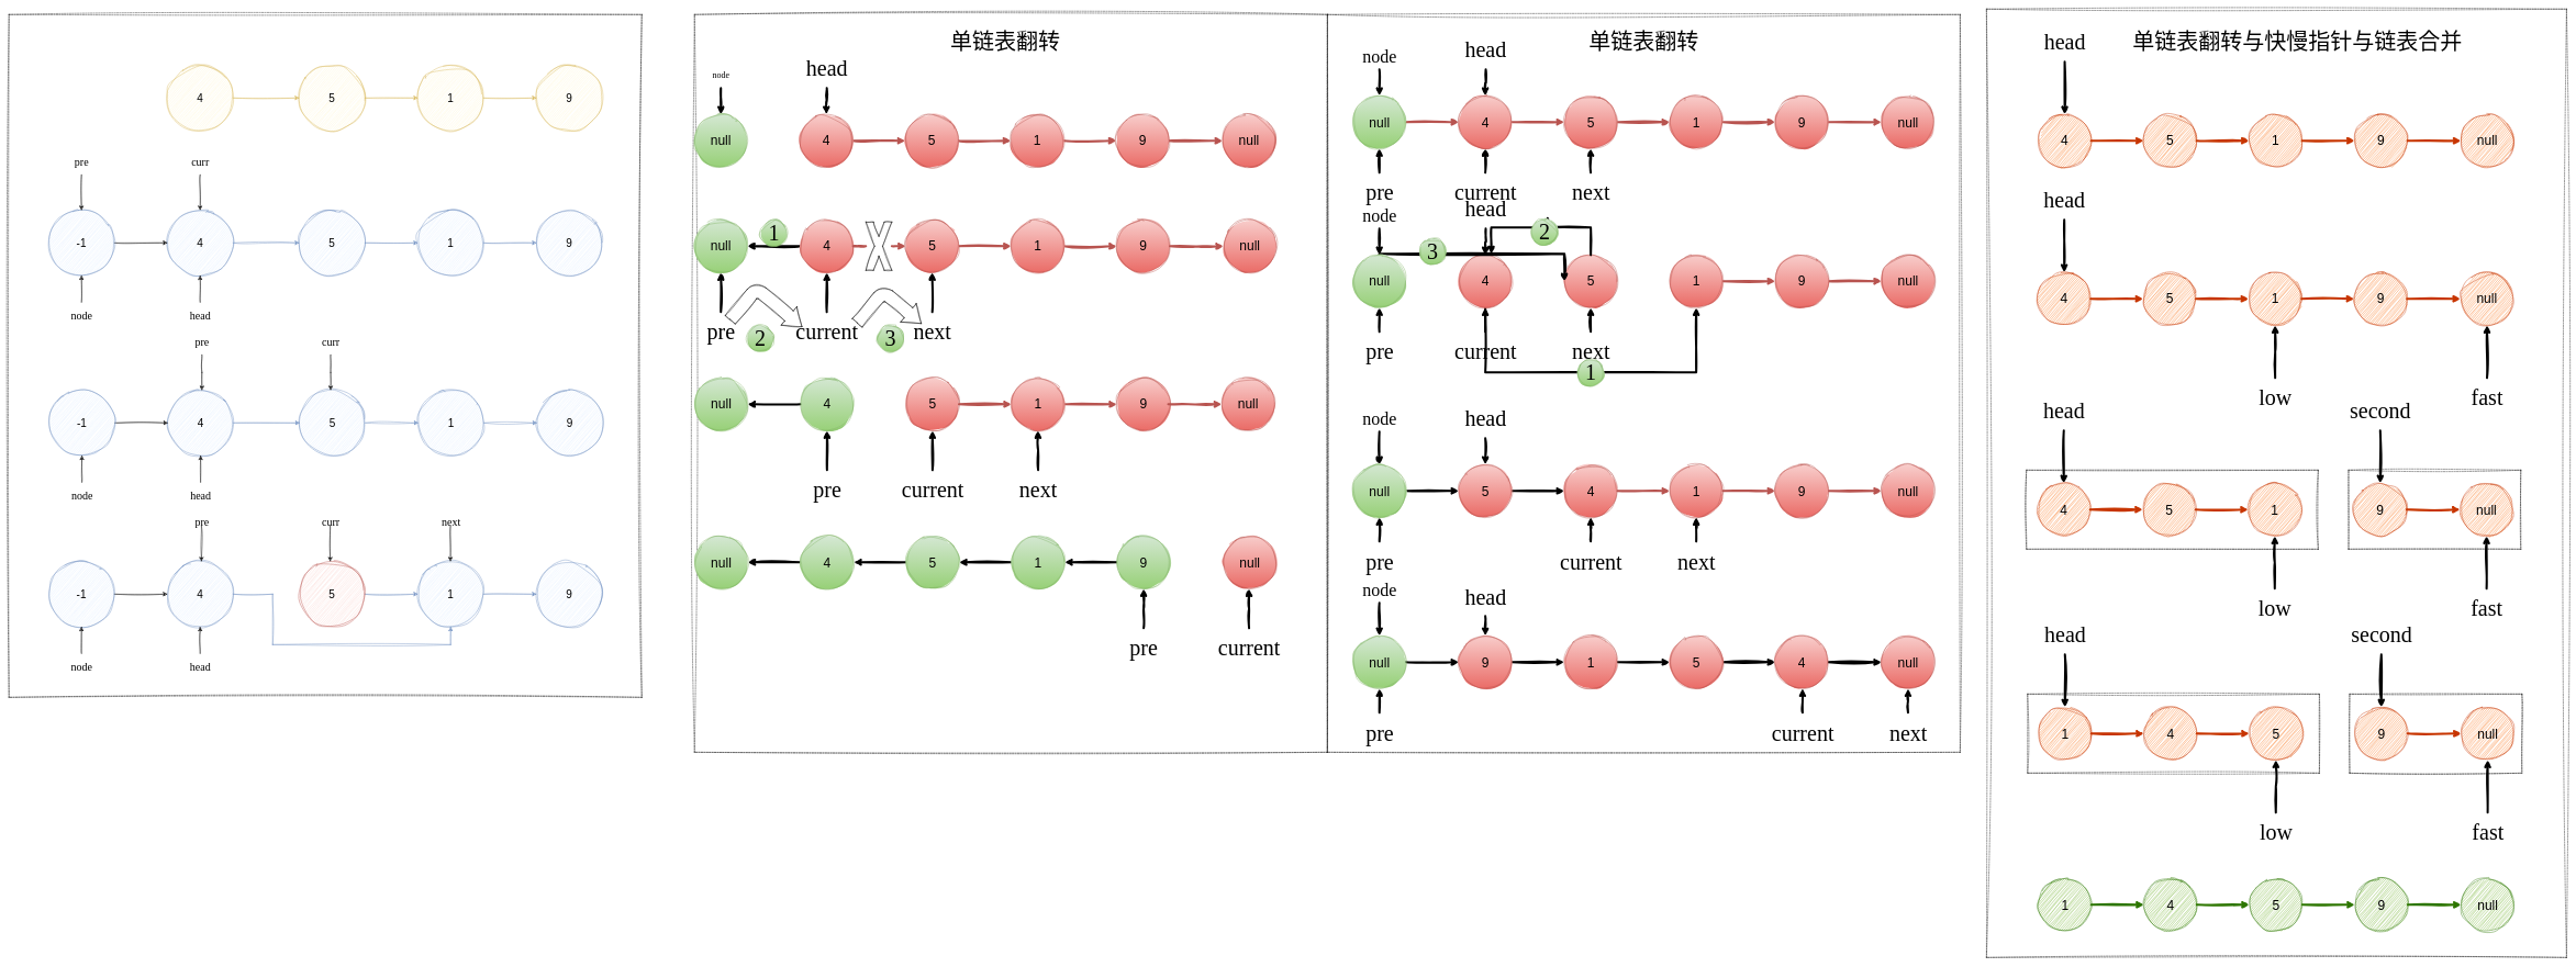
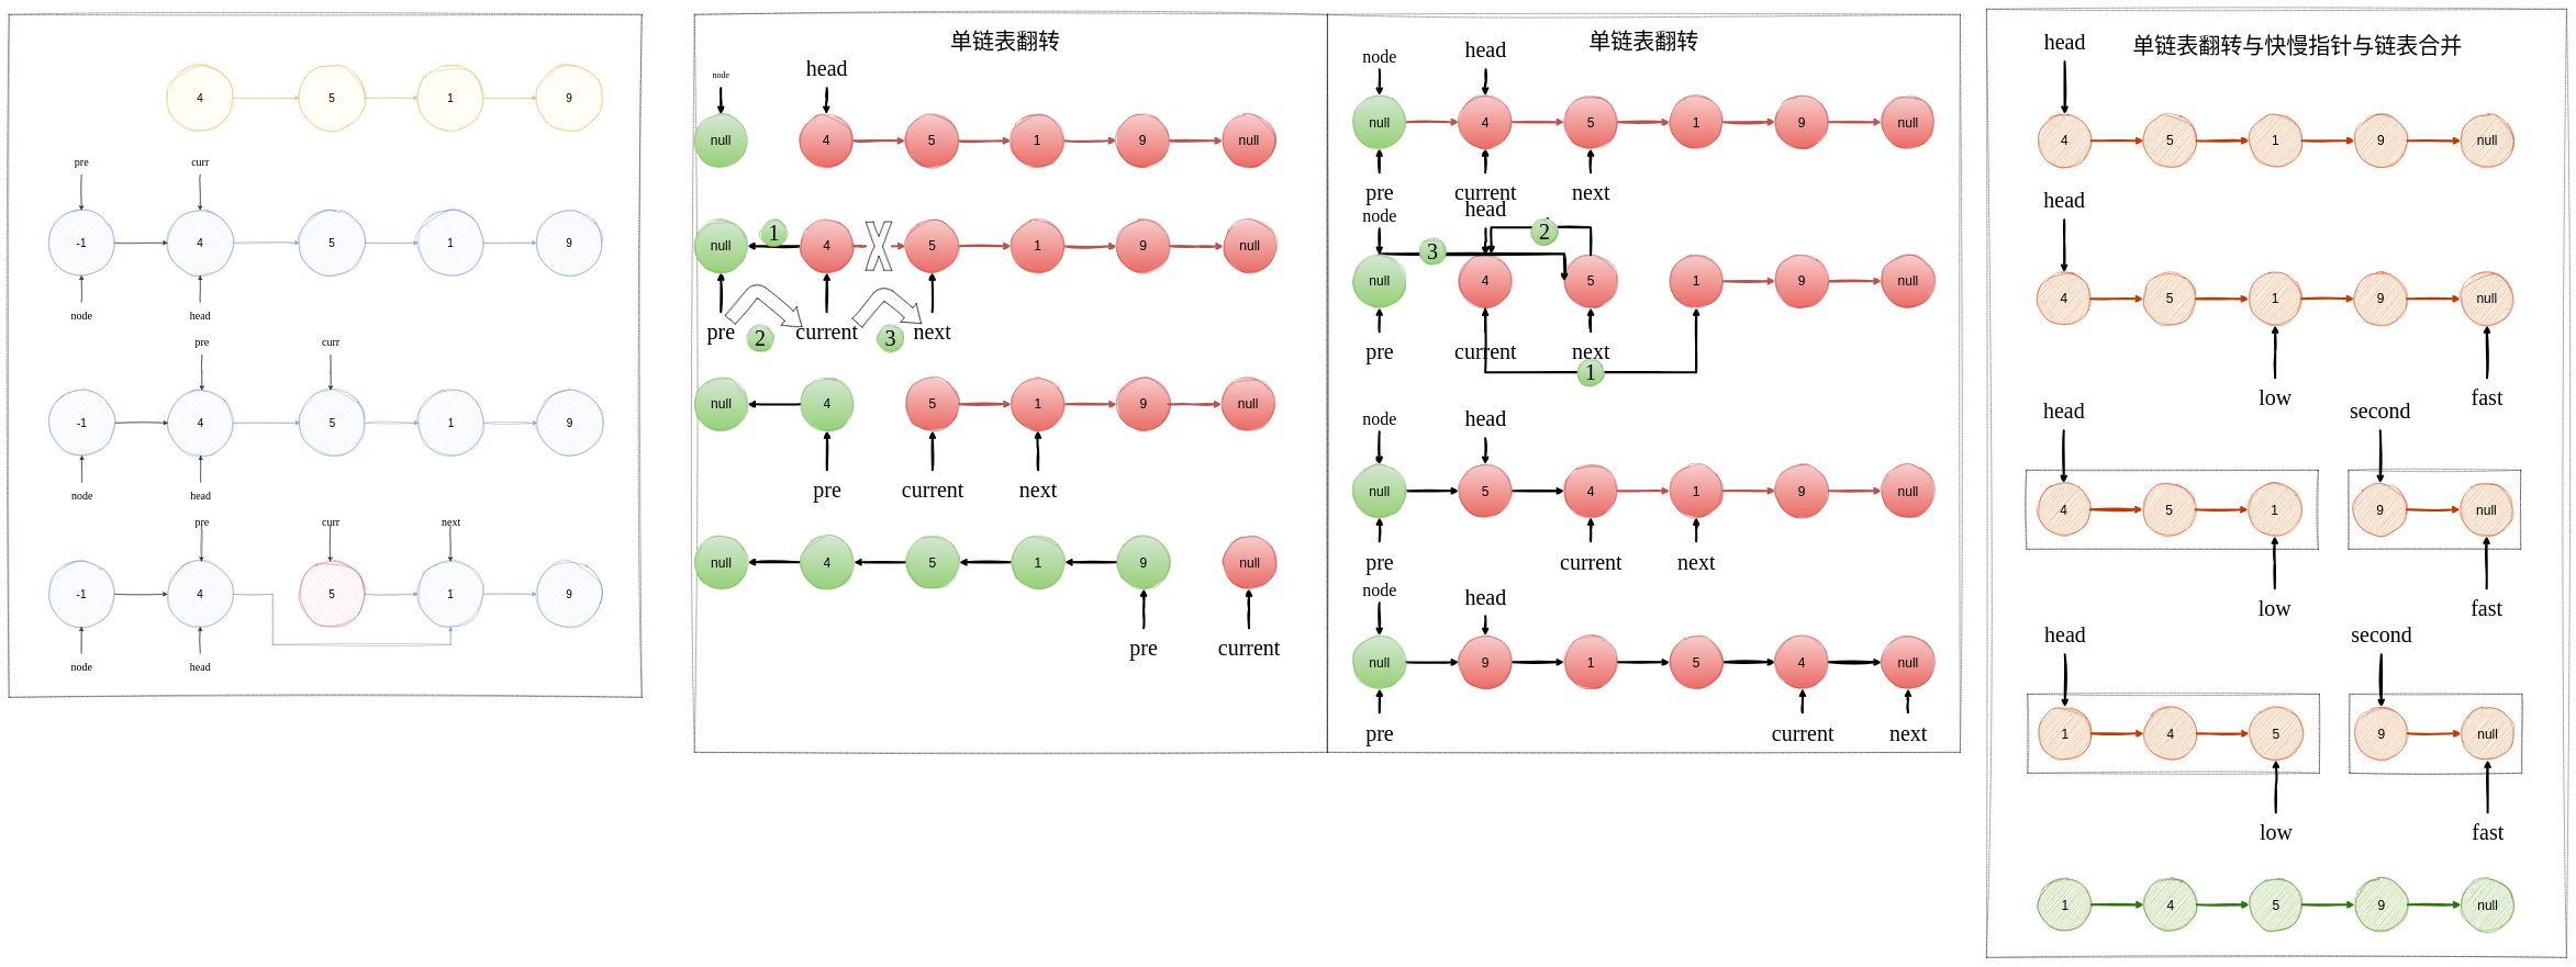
- <mxCell id="295" value="&lt;font style=&quot;font-size: 50px;&quot;&gt;单链表翻转与快慢指针与链表合并&lt;/font&gt;" style="text;html=1;align=center;verticalAlign=middle;resizable=0;points=[];autosize=1;strokeColor=none;fillColor=none;fontSize=20;fontFamily=Architects Daughter;fontColor=#000000;" vertex="1" parent="1"><mxGeometry x="4837" y="50" width="780" height="90" as="geometry" /></mxCell>
+ <mxCell id="295" value="&lt;font style=&quot;font-size: 50px;&quot;&gt;单链表翻转与快慢指针与链表合并&lt;/font&gt;" style="text;html=1;align=center;verticalAlign=middle;resizable=0;points=[];autosize=1;strokeColor=none;fillColor=none;fontSize=20;fontFamily=Architects Daughter;fontColor=#000000;" vertex="1" parent="1"><mxGeometry x="4837" y="60" width="780" height="90" as="geometry" /></mxCell>
